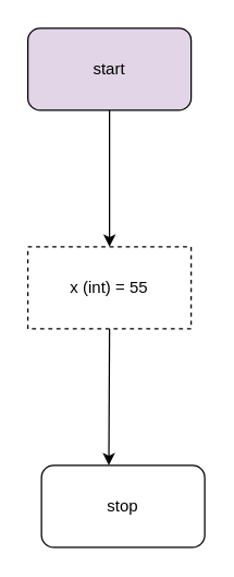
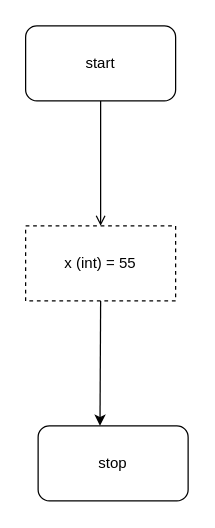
- <mxCell id="3" value="start" style="rounded=1;whiteSpace=wrap;html=1;fillColor=#e1d5e7;" parent="1" vertex="1"><mxGeometry x="20" y="20" width="120" height="60" as="geometry" /></mxCell>
+ <mxCell id="3" value="start" style="rounded=1;whiteSpace=wrap;html=1;" parent="1" vertex="1"><mxGeometry x="20" y="20" width="120" height="60" as="geometry" /></mxCell>
- <mxCell id="5" value="" style="edgeStyle=orthogonalEdgeStyle;rounded=0;orthogonalLoop=1;jettySize=auto;html=1;exitX=0.5;exitY=1;exitDx=0;exitDy=0;" edge="1" parent="1" source="3" target="6"><mxGeometry relative="1" as="geometry"><mxPoint x="79.5" y="340" as="targetPoint" /><mxPoint x="80" y="80" as="sourcePoint" /></mxGeometry></mxCell>
+ <mxCell id="5" value="" style="edgeStyle=orthogonalEdgeStyle;rounded=0;orthogonalLoop=1;jettySize=auto;html=1;exitX=0.5;exitY=1;exitDx=0;exitDy=0;endArrow=open;" edge="1" parent="1" source="3" target="6"><mxGeometry relative="1" as="geometry"><mxPoint x="79.5" y="340" as="targetPoint" /><mxPoint x="80" y="80" as="sourcePoint" /></mxGeometry></mxCell>
